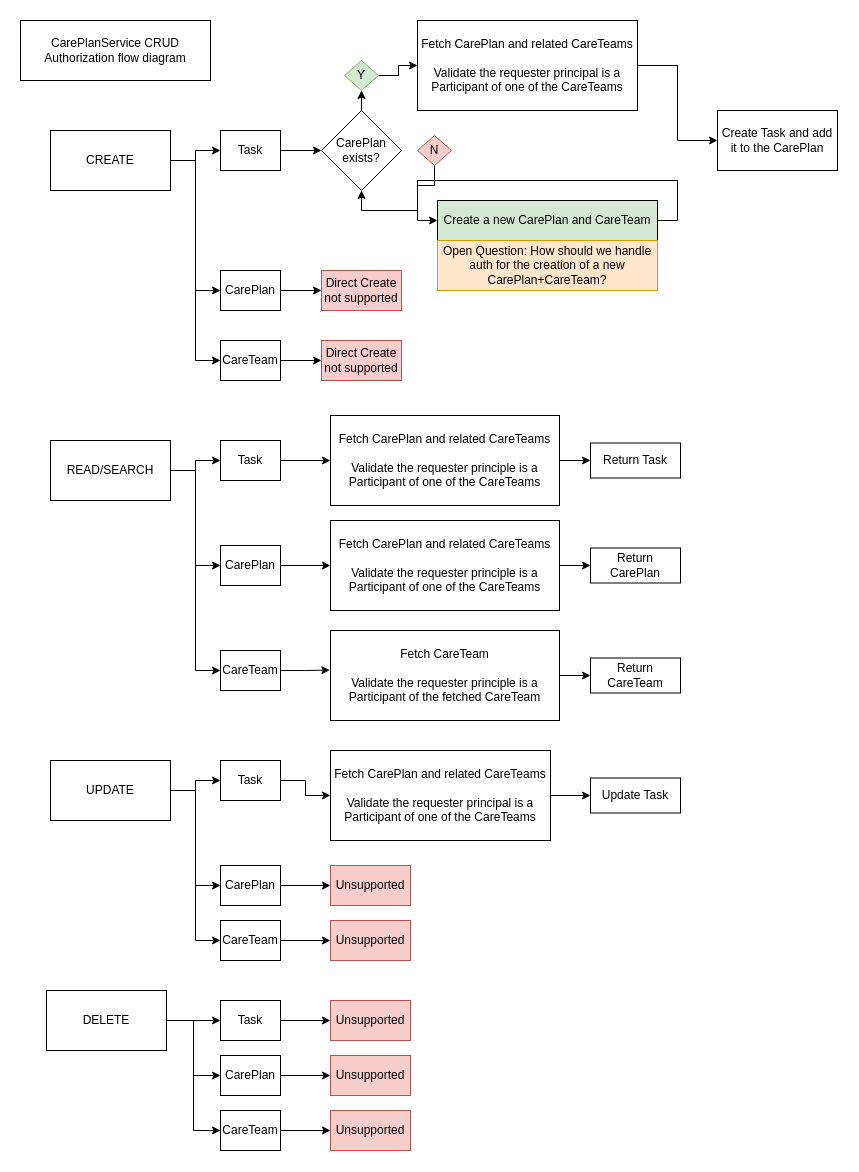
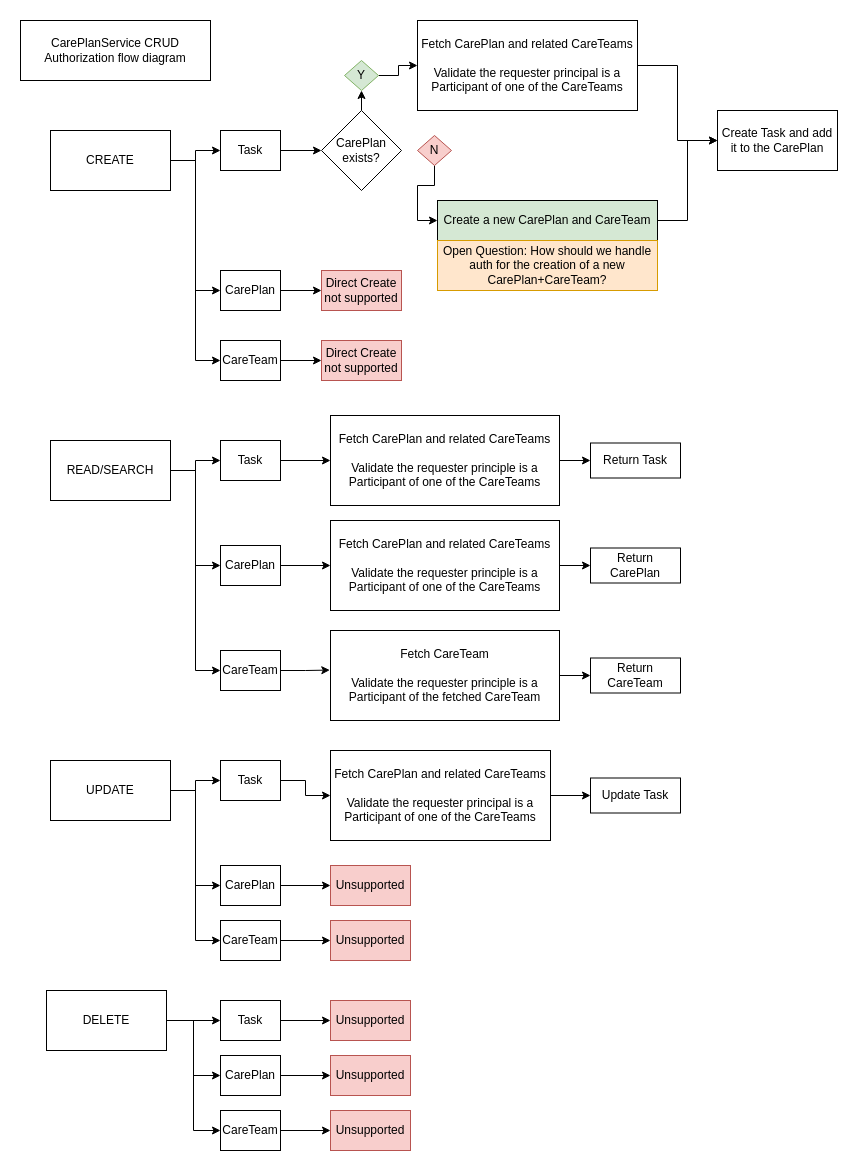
- <mxCell id="17" style="edgeStyle=orthogonalEdgeStyle;rounded=0;orthogonalLoop=1;jettySize=auto;html=1;exitX=1;exitY=0.5;exitDx=0;exitDy=0;" edge="1" parent="1" source="18" target="10"><mxGeometry relative="1" as="geometry" /></mxCell>
+ <mxCell id="17" style="edgeStyle=orthogonalEdgeStyle;rounded=0;orthogonalLoop=1;jettySize=auto;html=1;exitX=1;exitY=0.5;exitDx=0;exitDy=0;entryX=0;entryY=0.5;entryDx=0;entryDy=0;" edge="1" parent="1" source="18" target="20"><mxGeometry relative="1" as="geometry" /></mxCell>
